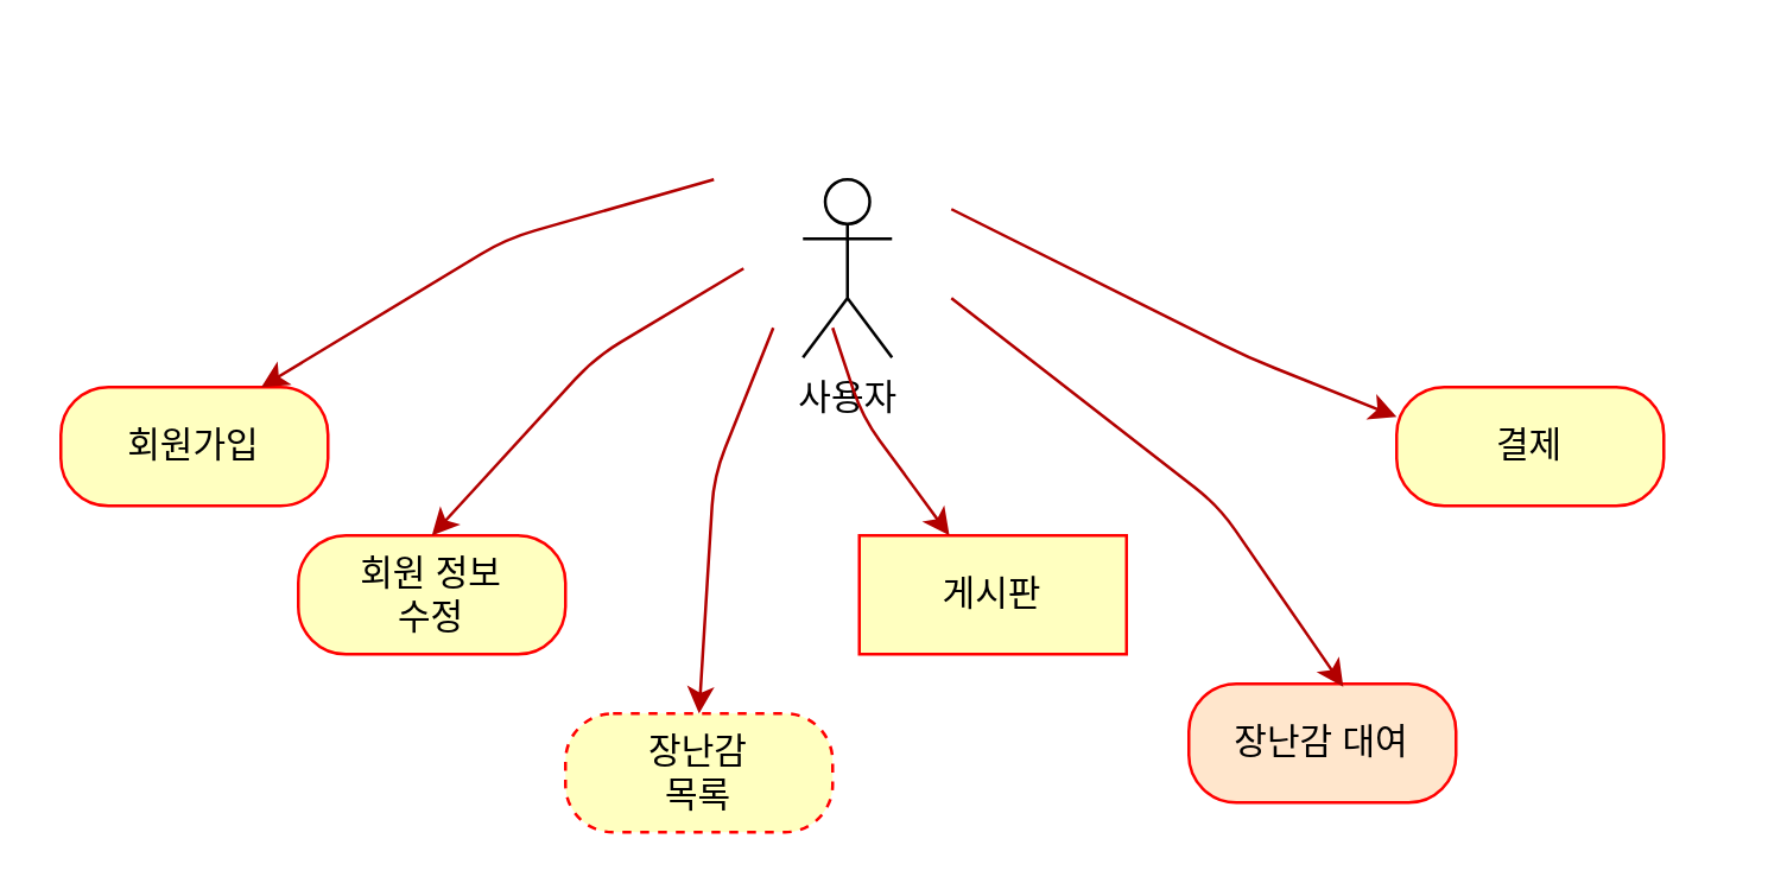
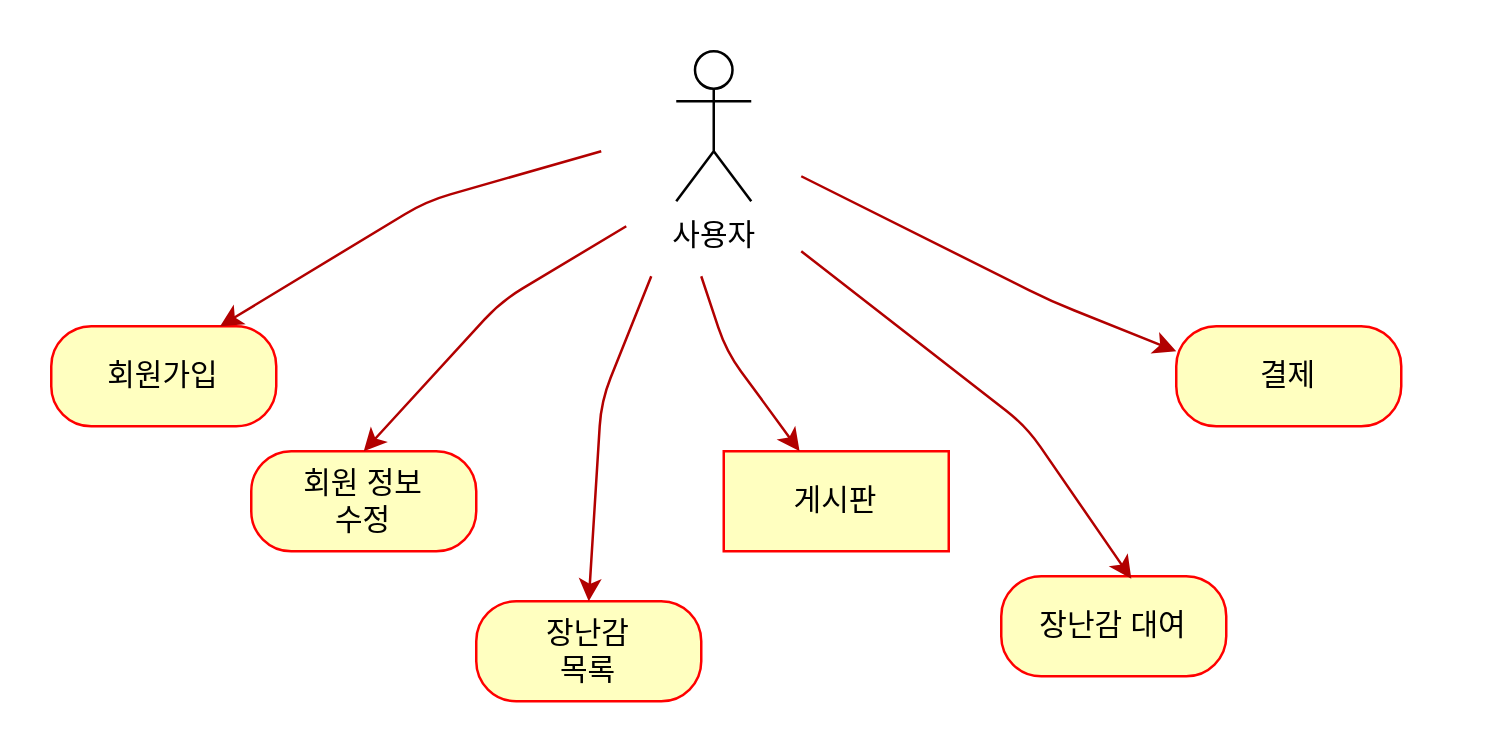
- <mxCell id="5" value="사용자&lt;br&gt;" style="shape=umlActor;verticalLabelPosition=bottom;verticalAlign=top;html=1;outlineConnect=0;" vertex="1" parent="4"><mxGeometry x="250" y="40" width="30" height="60" as="geometry" /></mxCell>
+ <mxCell id="5" value="사용자&lt;br&gt;" style="shape=umlActor;verticalLabelPosition=bottom;verticalAlign=top;html=1;outlineConnect=0;" vertex="1" parent="4"><mxGeometry x="250" width="30" height="60" as="geometry" /></mxCell>
- <mxCell id="8" value="장난감 대여" style="rounded=1;whiteSpace=wrap;html=1;arcSize=40;fontColor=#000000;fillColor=#ffe6cc;strokeColor=#ff0000;" vertex="1" parent="4"><mxGeometry x="380" y="210" width="90" height="40" as="geometry" /></mxCell>
+ <mxCell id="8" value="장난감 대여" style="rounded=1;whiteSpace=wrap;html=1;arcSize=40;fontColor=#000000;fillColor=#ffffc0;strokeColor=#ff0000;" vertex="1" parent="4"><mxGeometry x="380" y="210" width="90" height="40" as="geometry" /></mxCell>
- <mxCell id="10" value="장난감&lt;br&gt;목록" style="rounded=1;whiteSpace=wrap;html=1;arcSize=40;fontColor=#000000;fillColor=#ffffc0;strokeColor=#ff0000;dashed=1;" vertex="1" parent="4"><mxGeometry x="170" y="220" width="90" height="40" as="geometry" /></mxCell>
+ <mxCell id="10" value="장난감&lt;br&gt;목록" style="rounded=1;whiteSpace=wrap;html=1;arcSize=40;fontColor=#000000;fillColor=#ffffc0;strokeColor=#ff0000;" vertex="1" parent="4"><mxGeometry x="170" y="220" width="90" height="40" as="geometry" /></mxCell>
